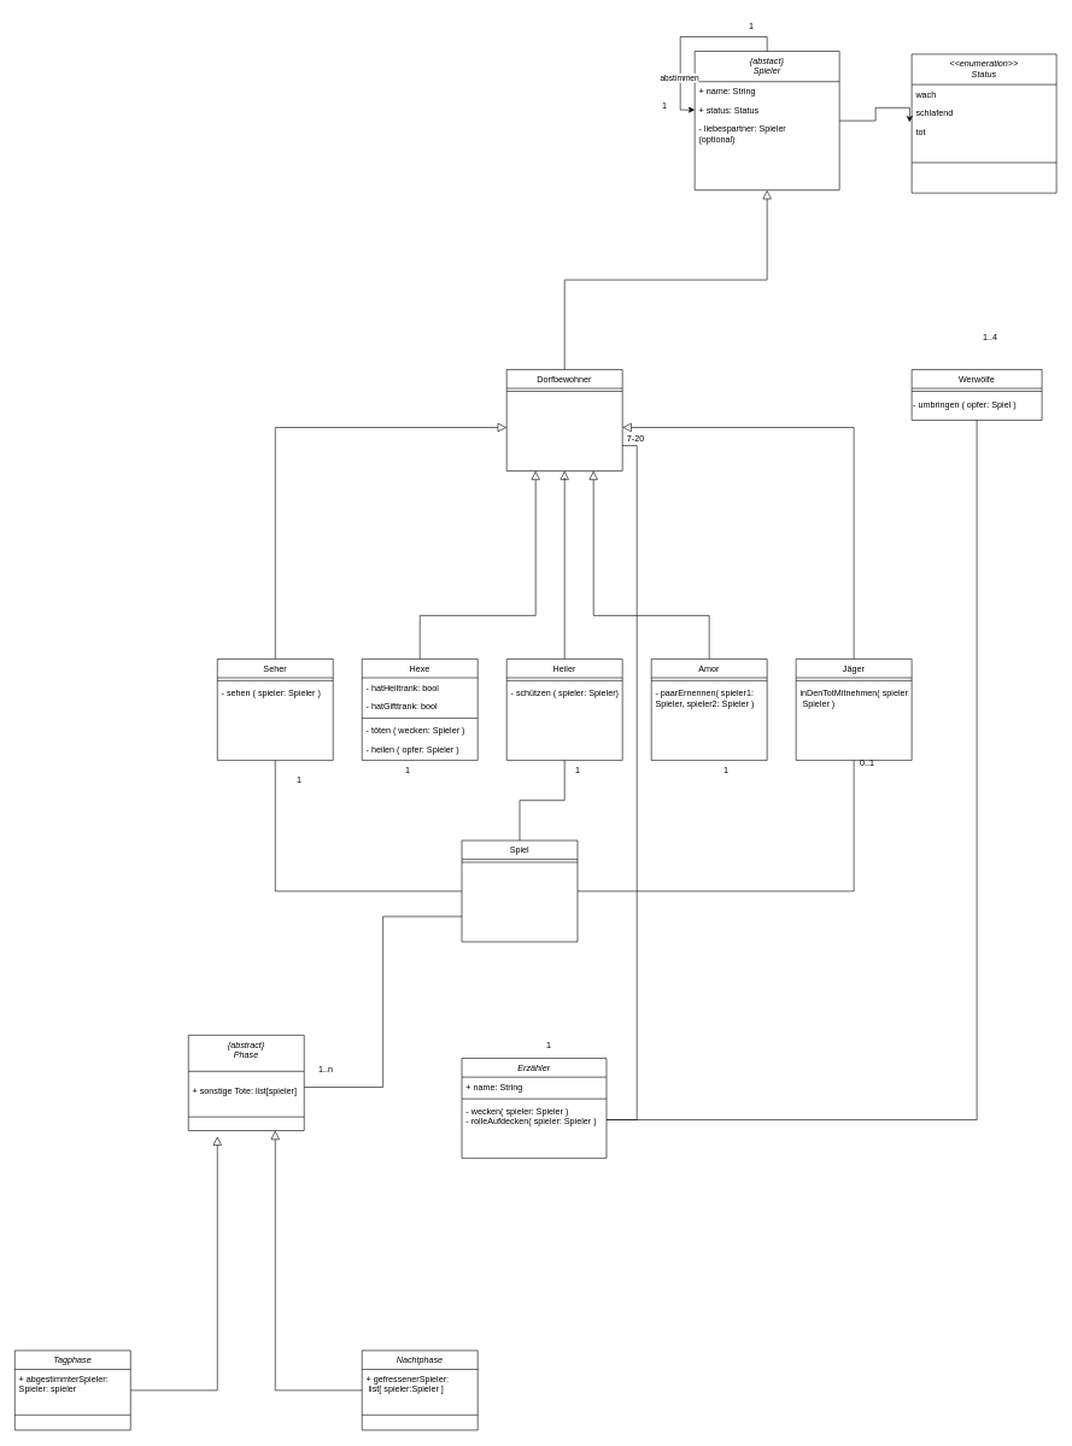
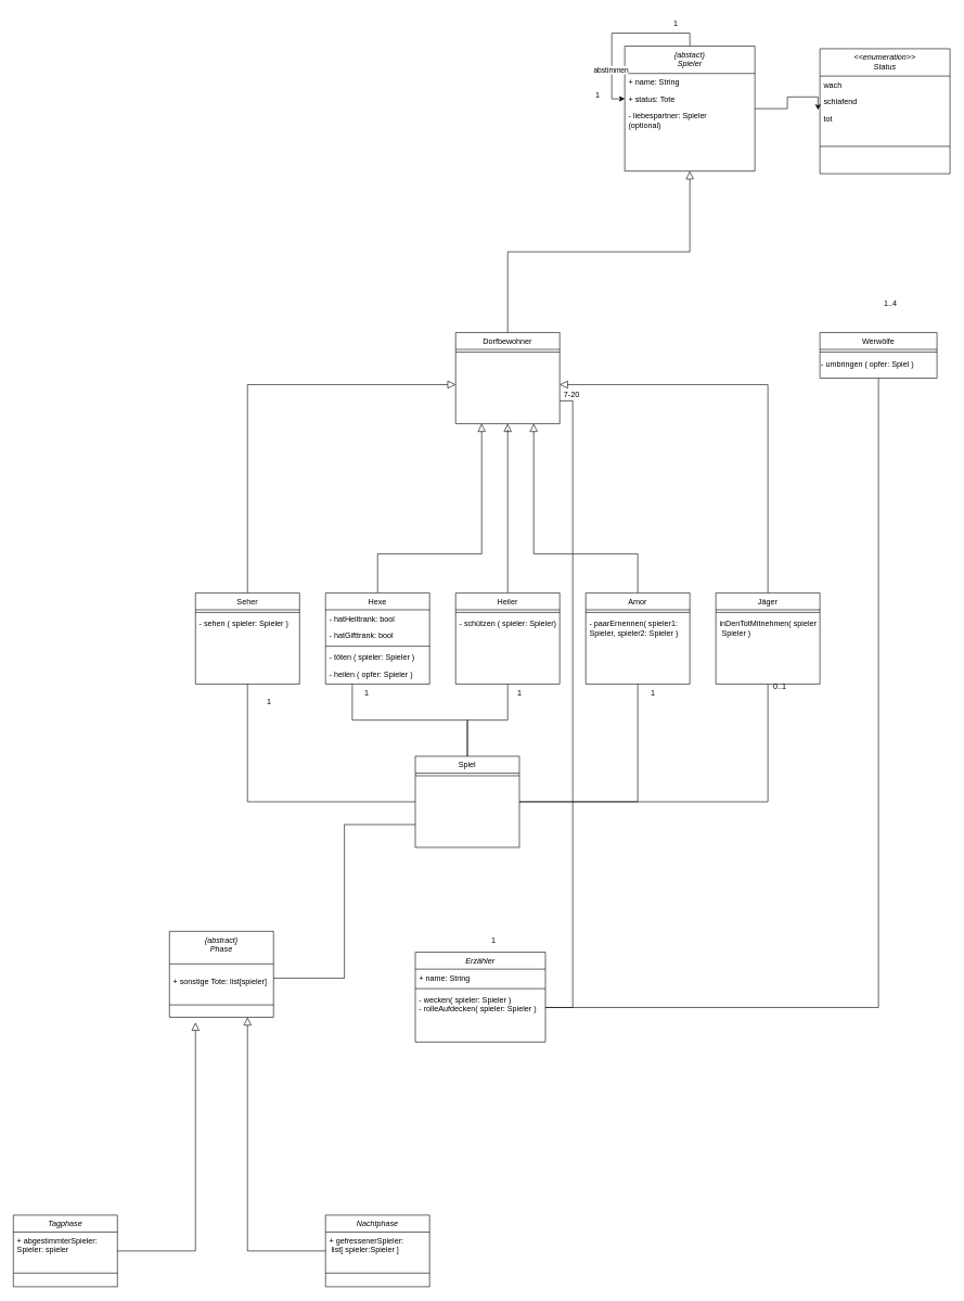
- <mxCell id="4" value="+ status: Status" style="text;align=left;verticalAlign=top;spacingLeft=4;spacingRight=4;overflow=hidden;rotatable=0;points=[[0,0.5],[1,0.5]];portConstraint=eastwest;rounded=0;shadow=0;html=0;" parent="2" vertex="1"><mxGeometry y="68" width="200" height="26" as="geometry" /></mxCell>
+ <mxCell id="4" value="+ status: Tote" style="text;align=left;verticalAlign=top;spacingLeft=4;spacingRight=4;overflow=hidden;rotatable=0;points=[[0,0.5],[1,0.5]];portConstraint=eastwest;rounded=0;shadow=0;html=0;" parent="2" vertex="1"><mxGeometry y="68" width="200" height="26" as="geometry" /></mxCell>
- <mxCell id="47" value="- töten ( wecken: Spieler ) " style="text;align=left;verticalAlign=top;spacingLeft=4;spacingRight=4;overflow=hidden;rotatable=0;points=[[0,0.5],[1,0.5]];portConstraint=eastwest;fontStyle=0" parent="43" vertex="1"><mxGeometry y="86" width="160" height="26" as="geometry" /></mxCell>
+ <mxCell id="47" value="- töten ( spieler: Spieler ) " style="text;align=left;verticalAlign=top;spacingLeft=4;spacingRight=4;overflow=hidden;rotatable=0;points=[[0,0.5],[1,0.5]];portConstraint=eastwest;fontStyle=0" parent="43" vertex="1"><mxGeometry y="86" width="160" height="26" as="geometry" /></mxCell>
+ <mxCell id="65" style="edgeStyle=orthogonalEdgeStyle;rounded=0;orthogonalLoop=1;jettySize=auto;html=1;entryX=0.257;entryY=0.996;entryDx=0;entryDy=0;entryPerimeter=0;strokeColor=default;align=center;verticalAlign=middle;fontFamily=Helvetica;fontSize=11;fontColor=default;labelBackgroundColor=default;endArrow=none;" parent="1" source="63" target="48" edge="1"><mxGeometry relative="1" as="geometry" /></mxCell>
+ <mxCell id="61" style="edgeStyle=orthogonalEdgeStyle;rounded=0;orthogonalLoop=1;jettySize=auto;html=1;entryX=0.5;entryY=1;entryDx=0;entryDy=0;strokeColor=default;align=center;verticalAlign=middle;fontFamily=Helvetica;fontSize=11;fontColor=default;labelBackgroundColor=default;endArrow=none;" parent="1" source="63" target="23" edge="1"><mxGeometry relative="1" as="geometry" /></mxCell>
- <mxCell id="77" value="1..n" style="text;html=1;align=center;verticalAlign=middle;whiteSpace=wrap;rounded=0;" parent="1" vertex="1"><mxGeometry x="420" y="1462" width="60" height="30" as="geometry" /></mxCell>
